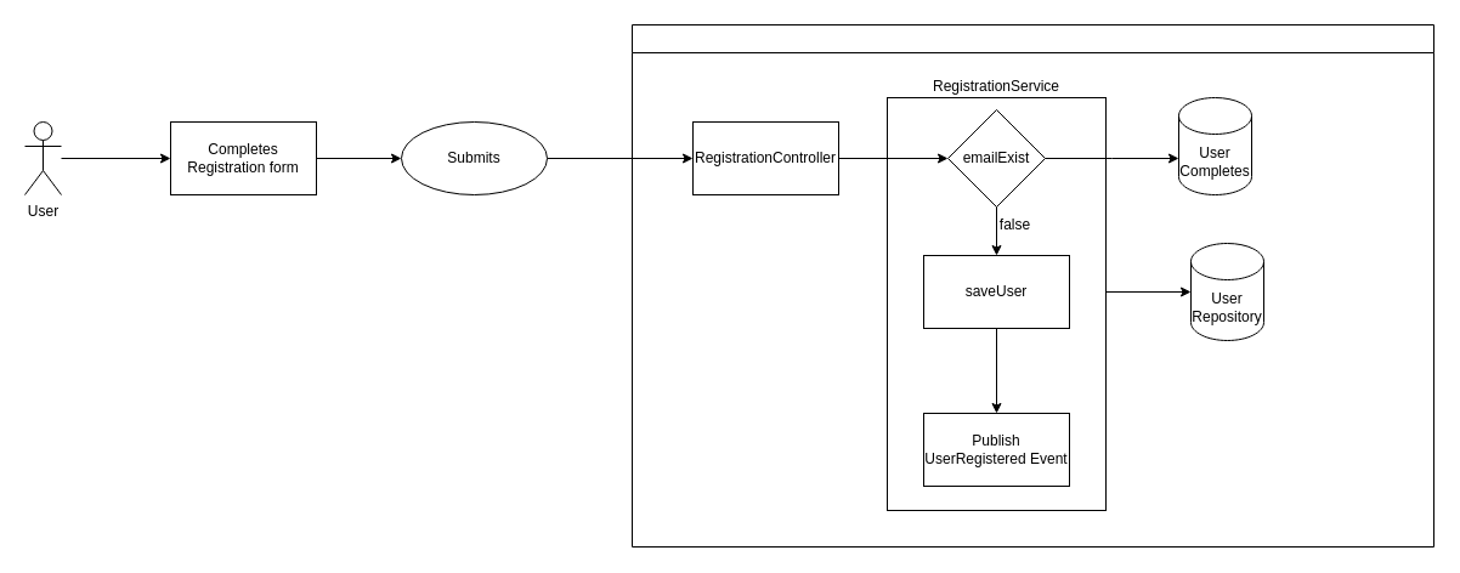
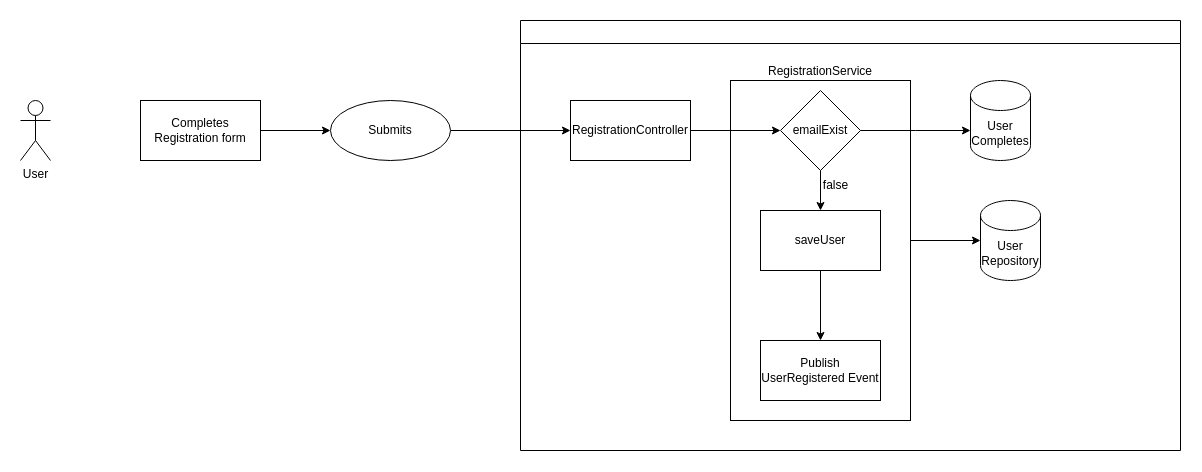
- <mxCell id="16" style="edgeStyle=orthogonalEdgeStyle;rounded=0;orthogonalLoop=1;jettySize=auto;html=1;entryX=0;entryY=0.5;entryDx=0;entryDy=0;" edge="1" parent="1" source="17" target="19"><mxGeometry relative="1" as="geometry" /></mxCell>
